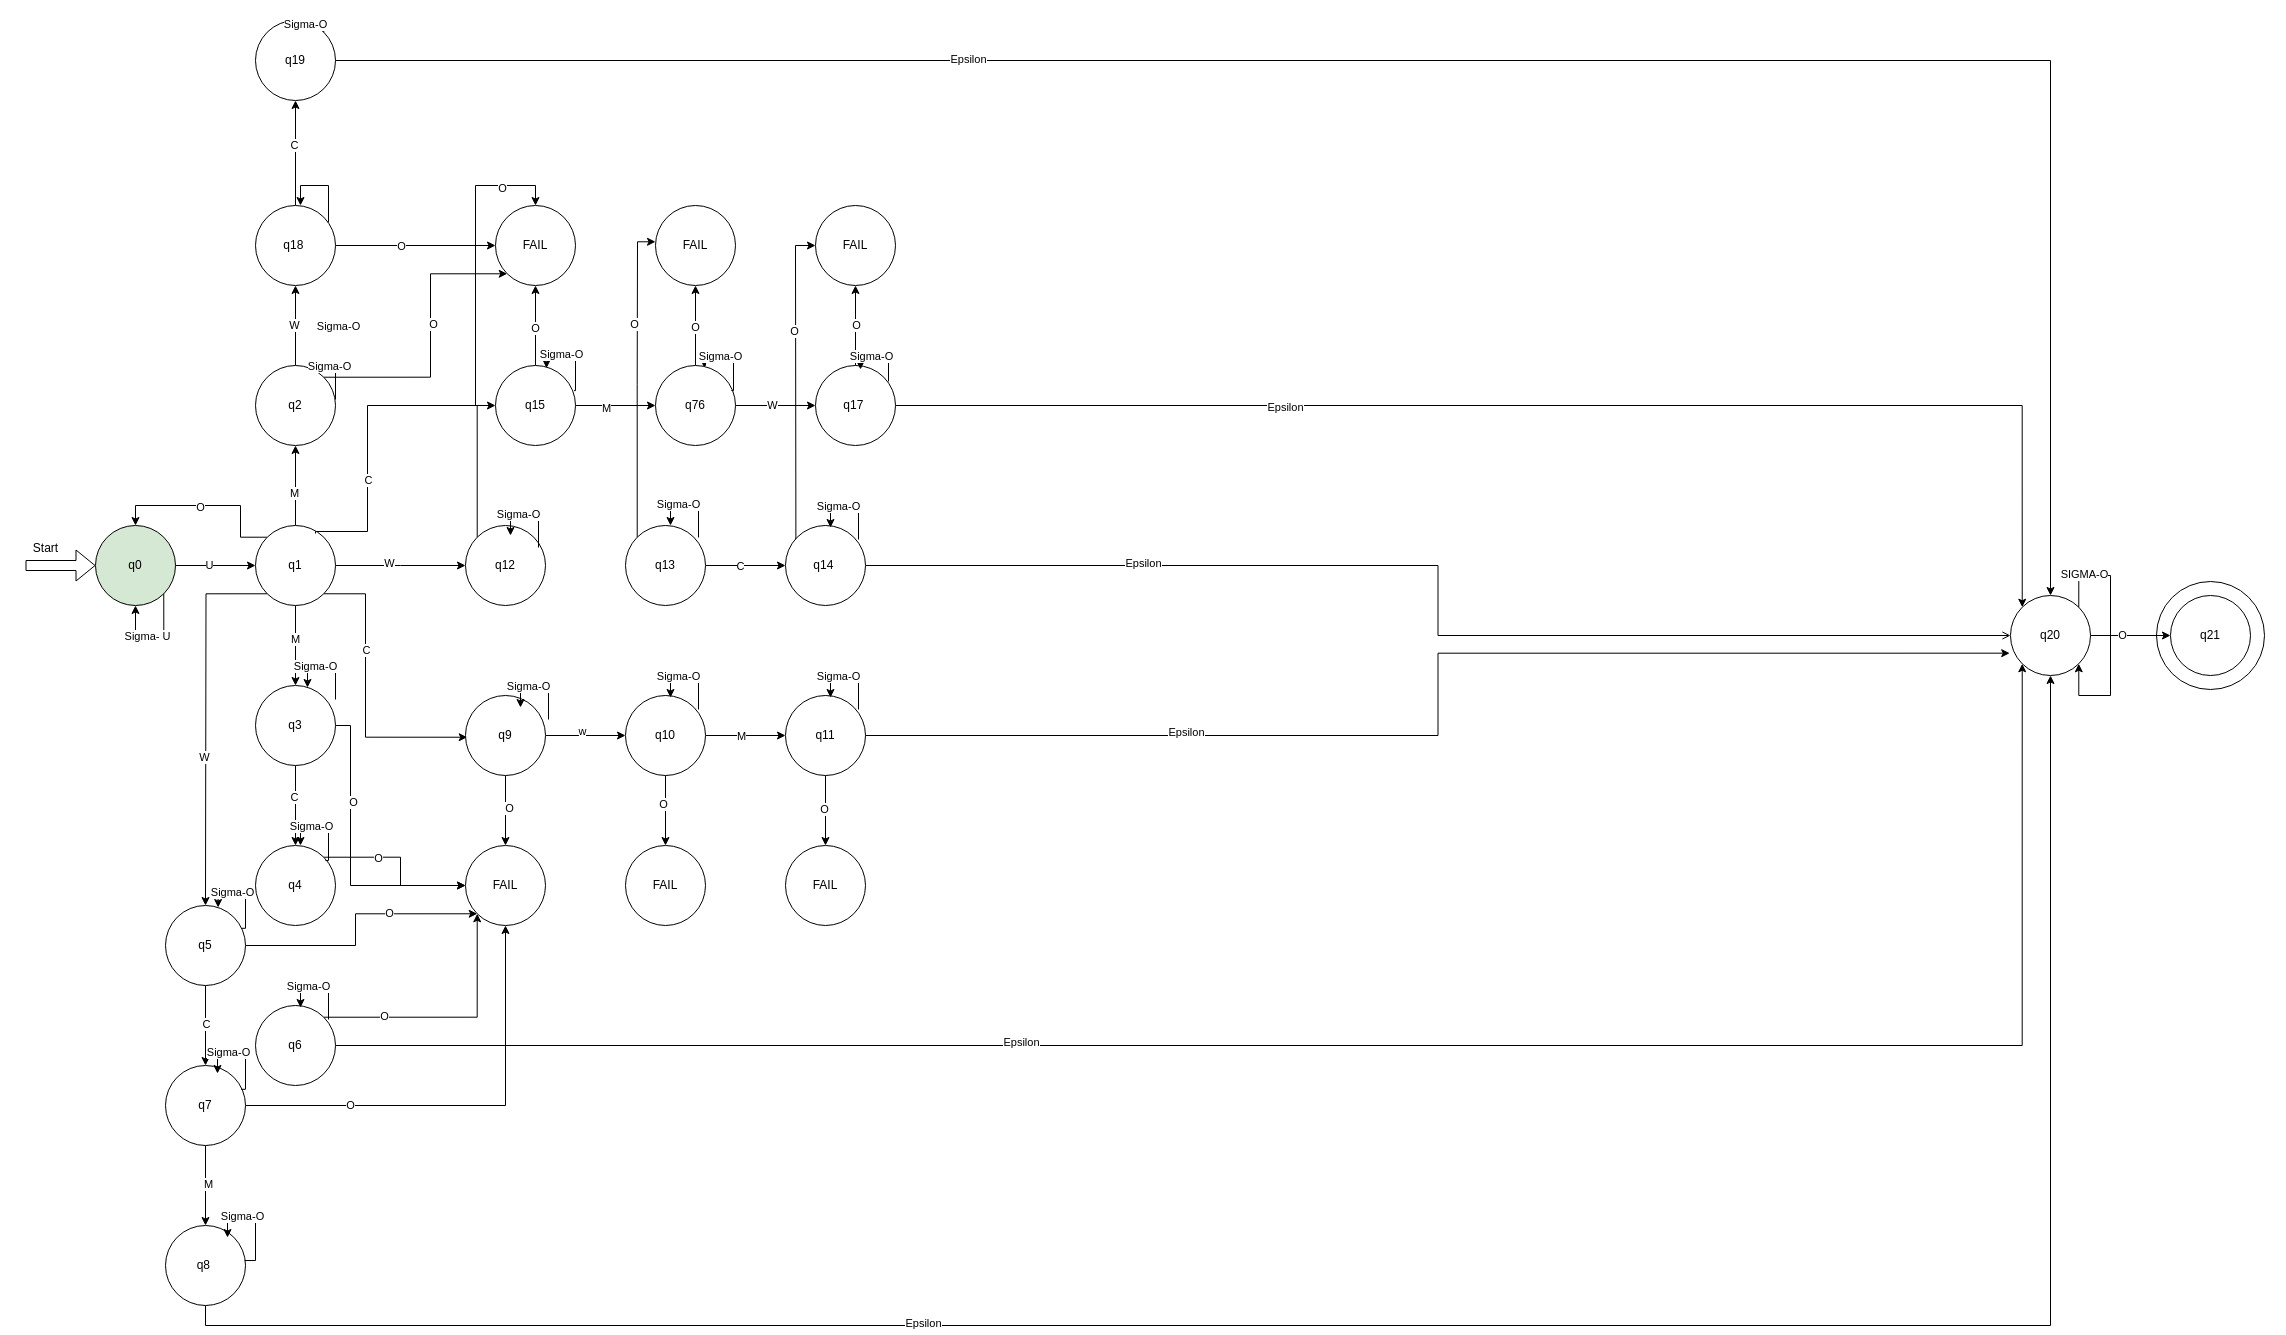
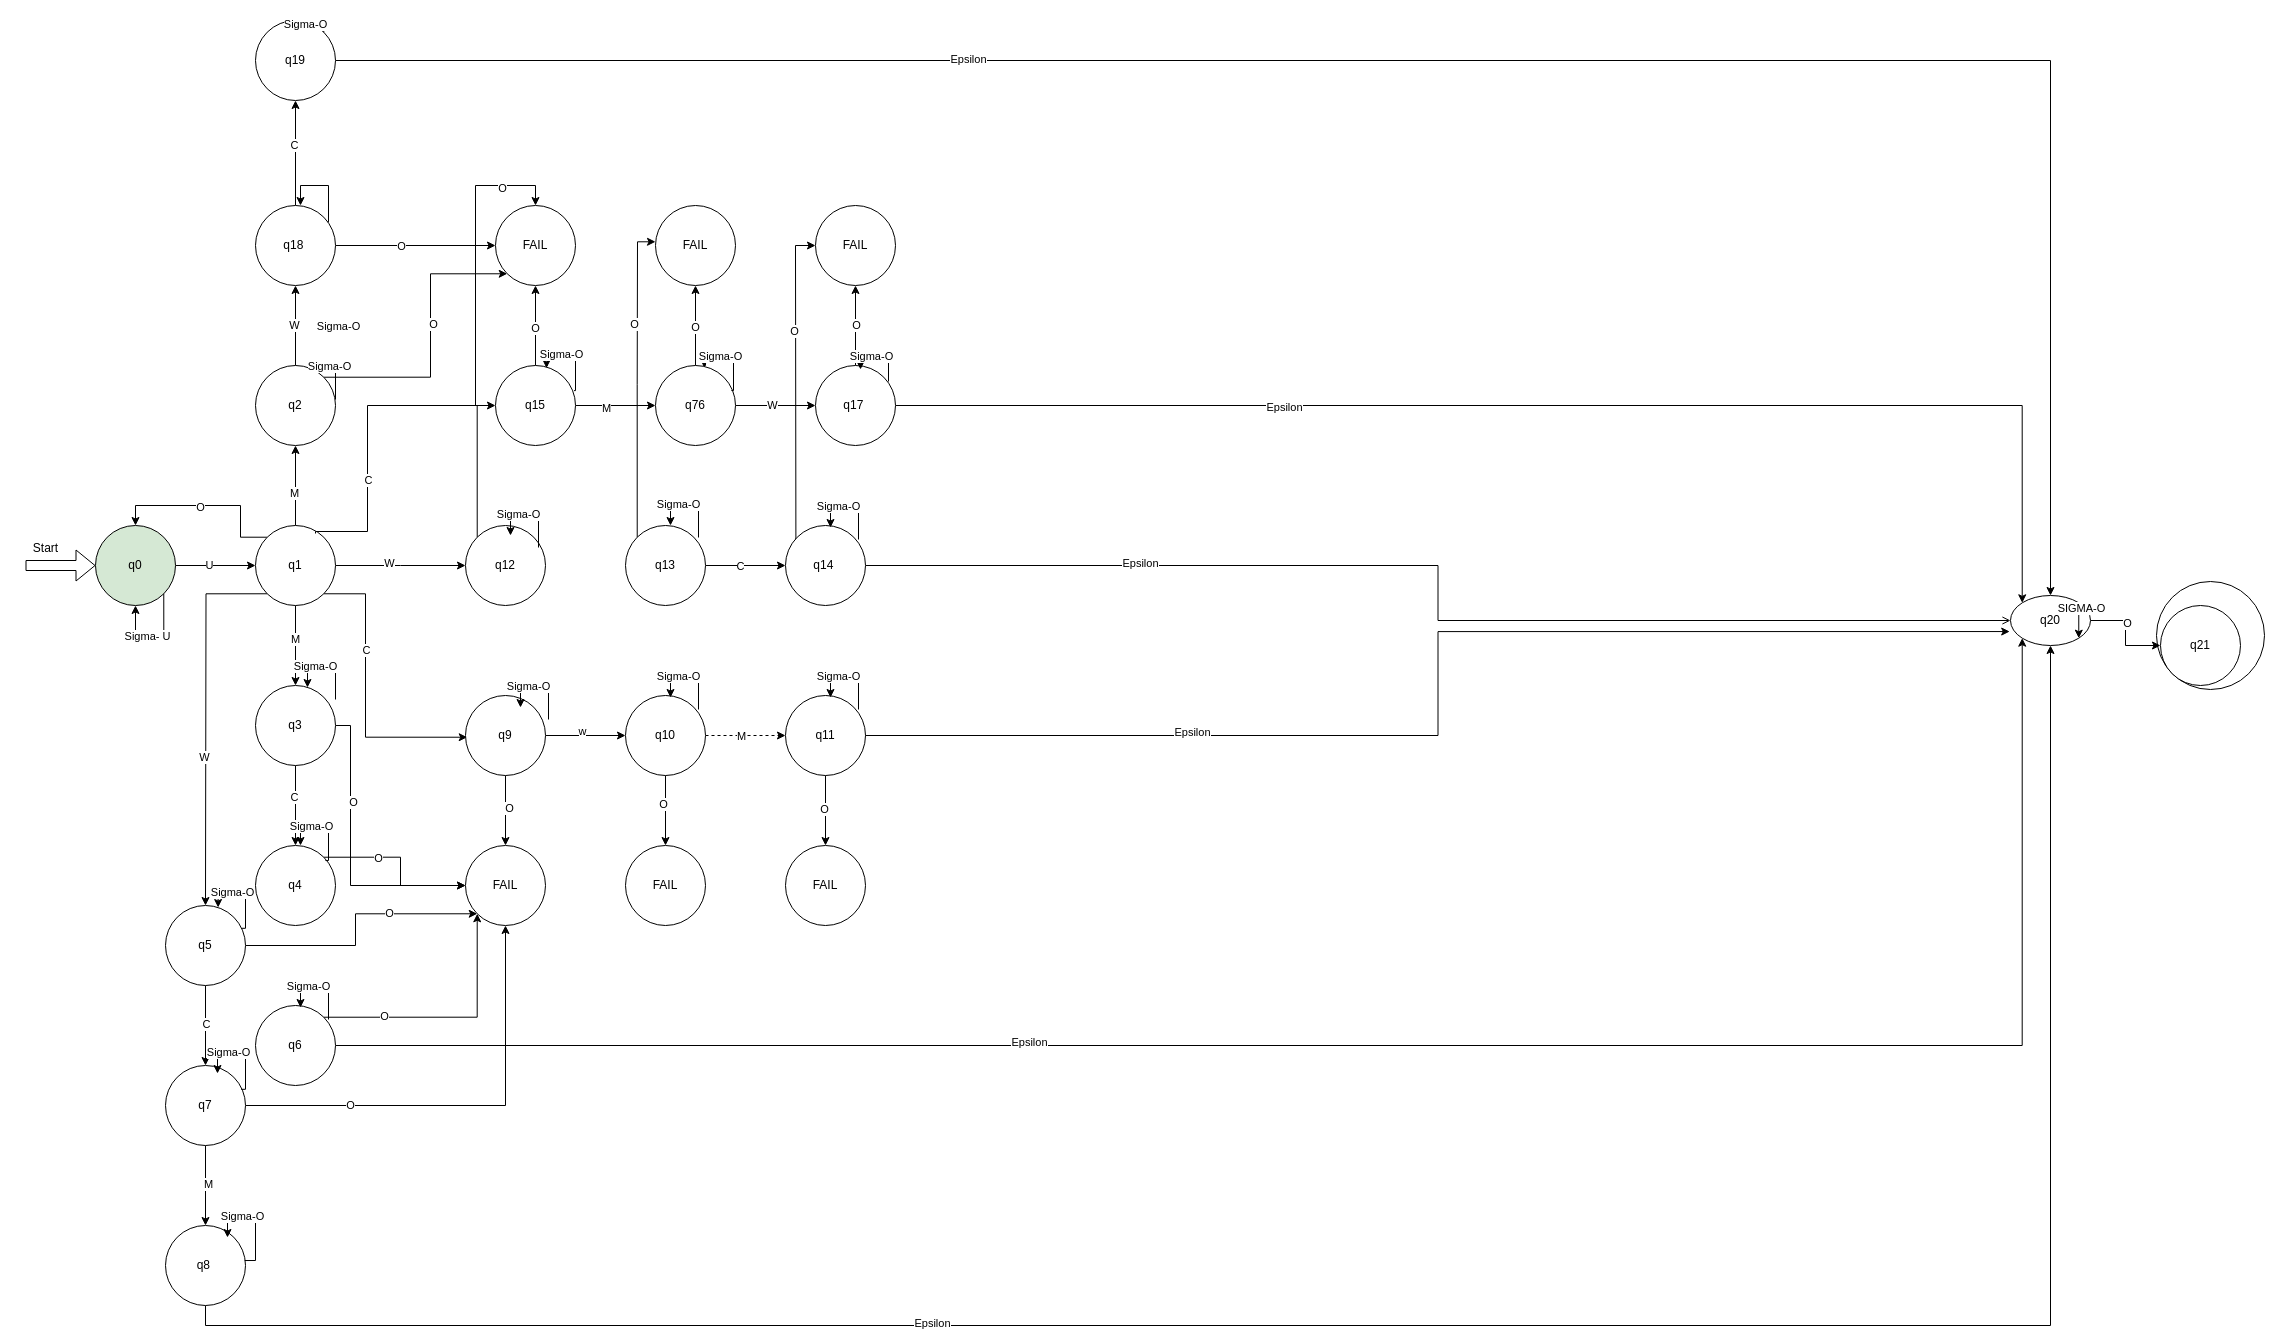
- <mxCell id="105" value="q20" style="ellipse;whiteSpace=wrap;html=1;aspect=fixed;" vertex="1" parent="1"><mxGeometry x="2010" y="595" width="80" height="80" as="geometry" /></mxCell>
+ <mxCell id="105" value="q20" style="ellipse;whiteSpace=wrap;html=1;aspect=fixed;" vertex="1" parent="1"><mxGeometry x="2010" y="595" width="80" height="50" as="geometry" /></mxCell>
- <mxCell id="108" value="q21" style="ellipse;whiteSpace=wrap;html=1;" vertex="1" parent="1"><mxGeometry x="2170" y="595" width="80" height="80" as="geometry" /></mxCell>
+ <mxCell id="108" value="q21" style="ellipse;whiteSpace=wrap;html=1;" vertex="1" parent="1"><mxGeometry x="2160" y="605" width="80" height="80" as="geometry" /></mxCell>
- <mxCell id="95" value="" style="edgeStyle=orthogonalEdgeStyle;rounded=0;orthogonalLoop=1;jettySize=auto;html=1;" edge="1" parent="1" source="99" target="102"><mxGeometry relative="1" as="geometry" /></mxCell>
+ <mxCell id="95" value="" style="edgeStyle=orthogonalEdgeStyle;rounded=0;orthogonalLoop=1;jettySize=auto;html=1;dashed=1;" edge="1" parent="1" source="99" target="102"><mxGeometry relative="1" as="geometry" /></mxCell>
